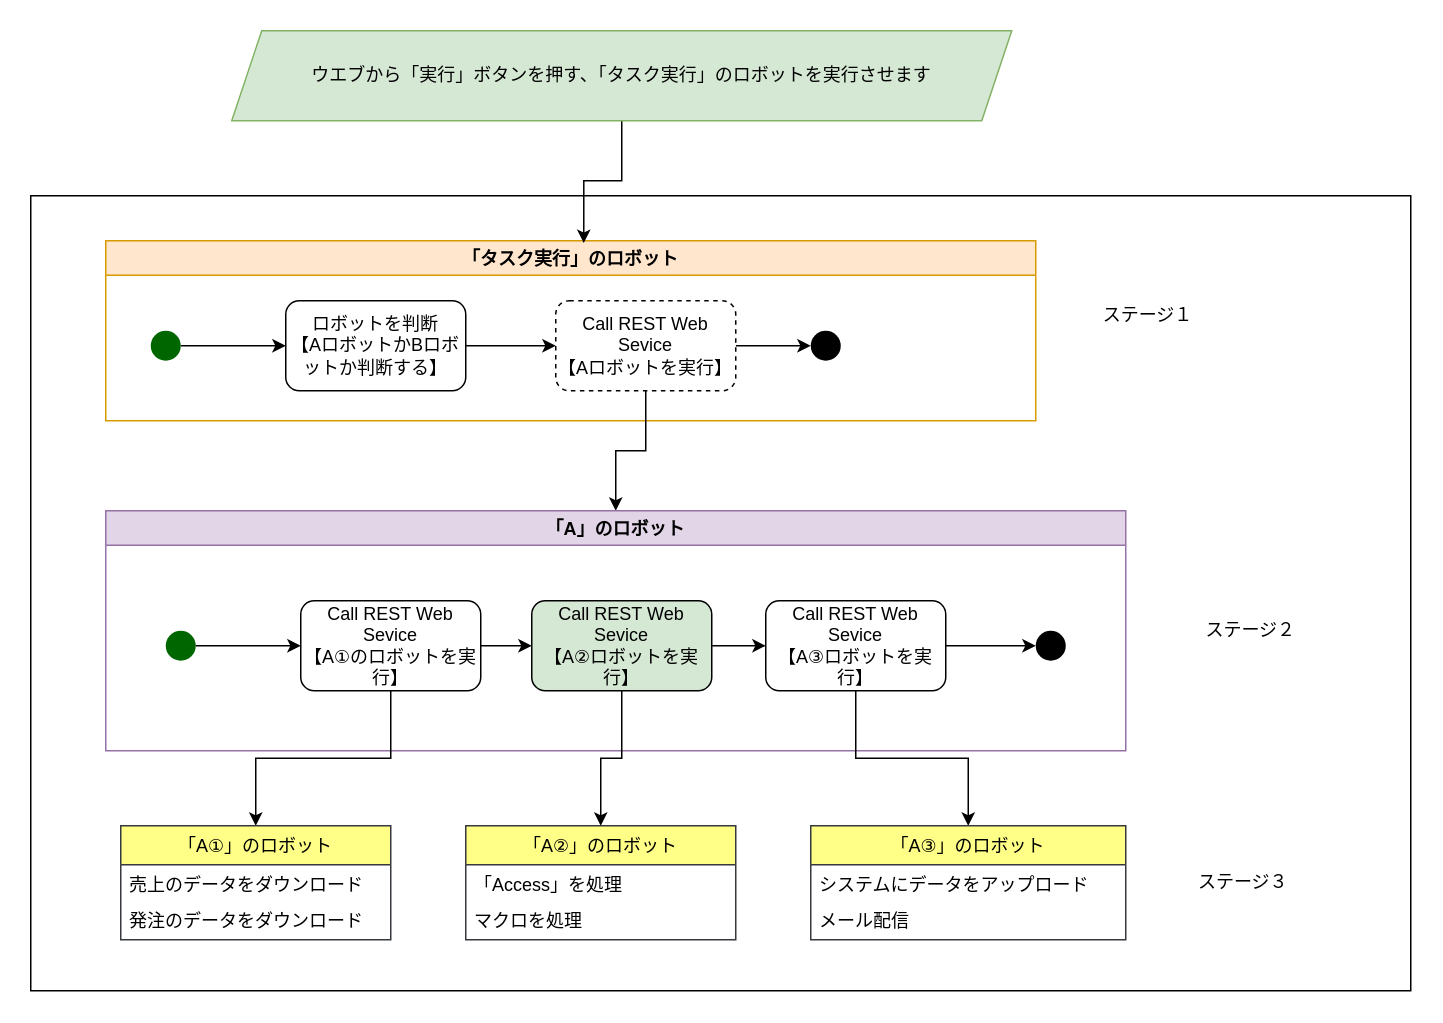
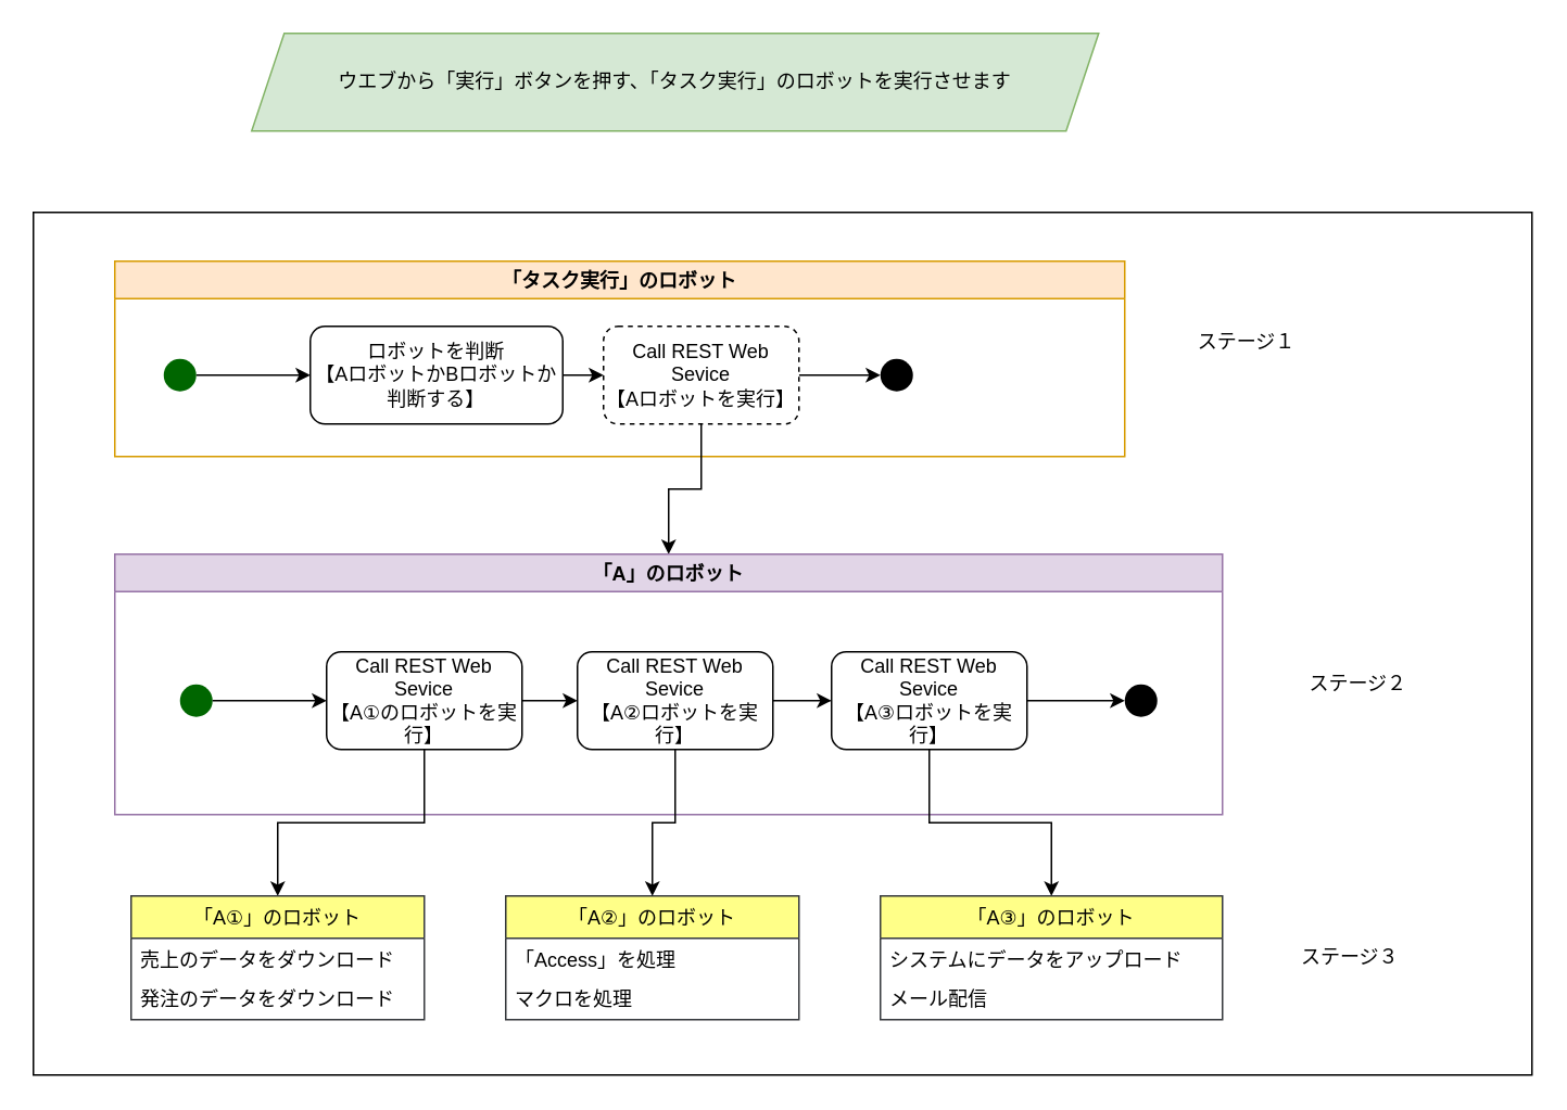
- <mxCell id="33" style="edgeStyle=orthogonalEdgeStyle;rounded=0;orthogonalLoop=1;jettySize=auto;html=1;entryX=0.514;entryY=0.013;entryDx=0;entryDy=0;entryPerimeter=0;" parent="1" source="34" target="3" edge="1"><mxGeometry relative="1" as="geometry" /></mxCell>
- <mxCell id="11" value="ロボットを判断&lt;br&gt;【AロボットかBロボットか判断する】" style="rounded=1;whiteSpace=wrap;html=1;fillColor=#FFFFFF;" parent="1" vertex="1"><mxGeometry x="190" y="200" width="120" height="60" as="geometry" /></mxCell>
+ <mxCell id="11" value="ロボットを判断&lt;br&gt;【AロボットかBロボットか判断する】" style="rounded=1;whiteSpace=wrap;html=1;fillColor=#FFFFFF;" parent="1" vertex="1"><mxGeometry x="190" y="200" width="155" height="60" as="geometry" /></mxCell>
- <mxCell id="14" value="Call REST Web Sevice&lt;br&gt;【A②ロボットを実行】" style="rounded=1;whiteSpace=wrap;html=1;fillColor=#d5e8d4;" parent="12" vertex="1"><mxGeometry x="284" y="60" width="120" height="60" as="geometry" /></mxCell>
+ <mxCell id="14" value="Call REST Web Sevice&lt;br&gt;【A②ロボットを実行】" style="rounded=1;whiteSpace=wrap;html=1;" parent="12" vertex="1"><mxGeometry x="284" y="60" width="120" height="60" as="geometry" /></mxCell>
